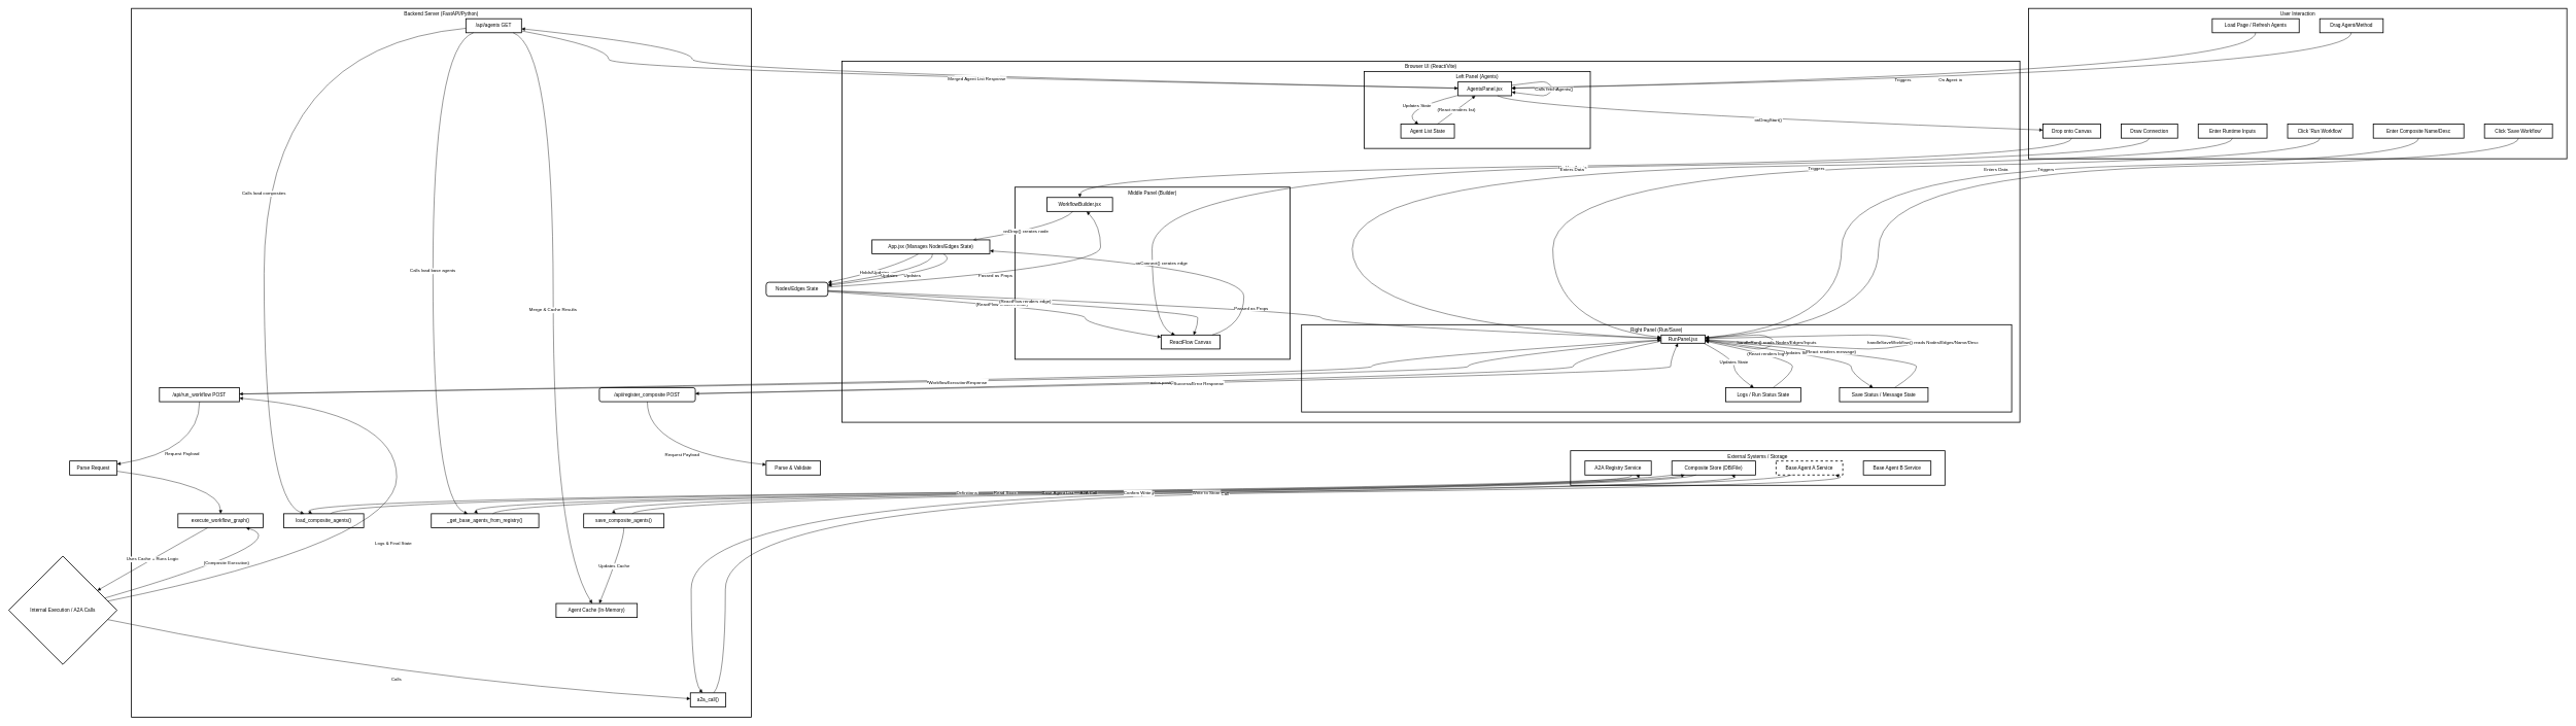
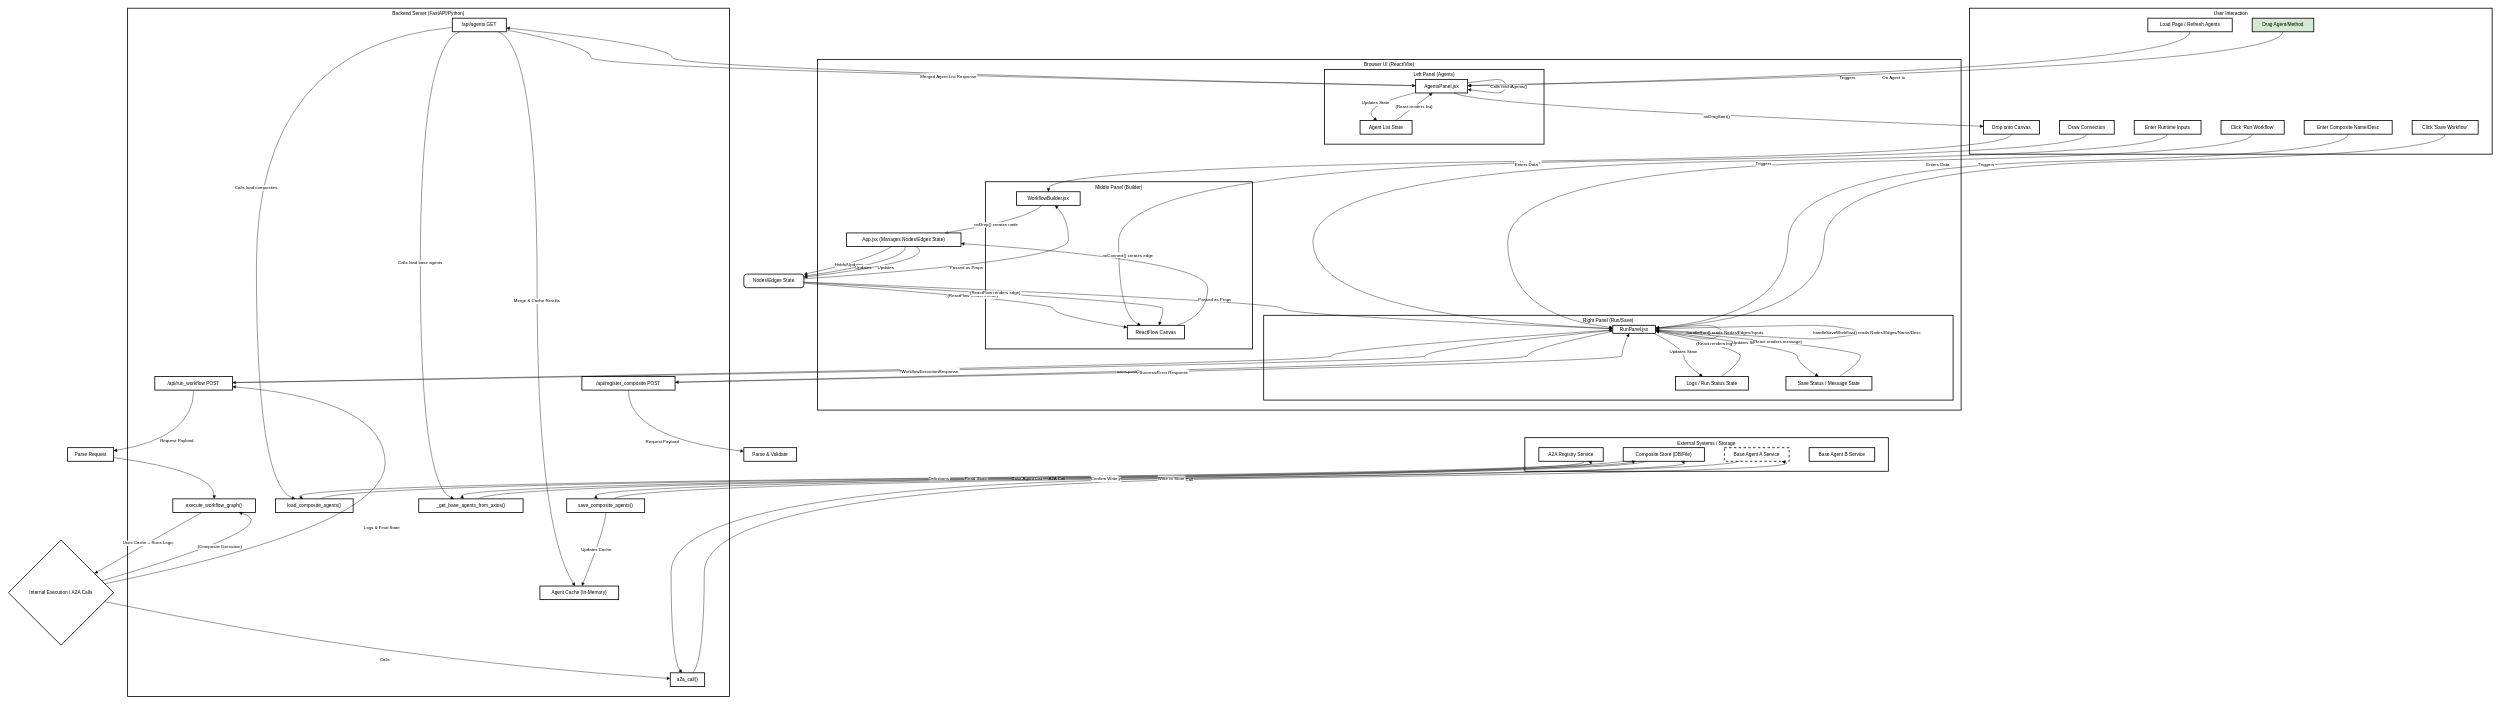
- <mxCell id="31" value="Drag Agent/Method" style="whiteSpace=wrap;strokeWidth=2;" vertex="1" parent="1"><mxGeometry x="5631" y="45" width="154" height="34" as="geometry" /></mxCell>
+ <mxCell id="31" value="Drag Agent/Method" style="whiteSpace=wrap;strokeWidth=2;fillColor=#d5e8d4;" vertex="1" parent="1"><mxGeometry x="5631" y="45" width="154" height="34" as="geometry" /></mxCell>
- <mxCell id="10" value="/api/register_composite POST" style="whiteSpace=wrap;strokeWidth=2;rounded=1;" vertex="1" parent="1"><mxGeometry x="1454" y="941" width="233" height="34" as="geometry" /></mxCell>
+ <mxCell id="10" value="/api/register_composite POST" style="whiteSpace=wrap;strokeWidth=2;" vertex="1" parent="1"><mxGeometry x="1454" y="941" width="233" height="34" as="geometry" /></mxCell>
- <mxCell id="14" value="_get_base_agents_from_registry()" style="whiteSpace=wrap;strokeWidth=2;" vertex="1" parent="1"><mxGeometry x="1046" y="1247" width="261" height="34" as="geometry" /></mxCell>
+ <mxCell id="14" value="_get_base_agents_from_axios()" style="whiteSpace=wrap;strokeWidth=2;" vertex="1" parent="1"><mxGeometry x="1046" y="1247" width="261" height="34" as="geometry" /></mxCell>
